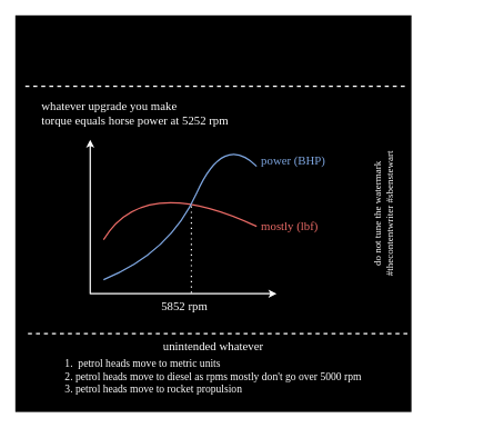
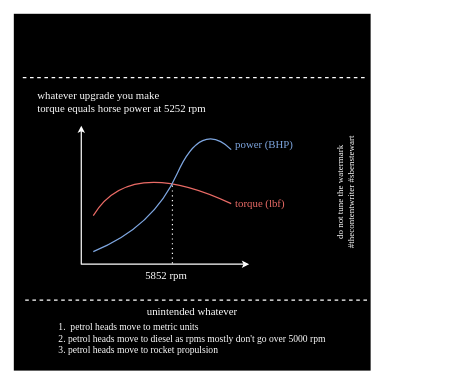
- <mxCell id="16" value="&lt;div&gt;&lt;span style=&quot;font-size: 18px&quot;&gt;&lt;font color=&quot;#ea6b66&quot;&gt;mostly (lbf)&lt;/font&gt;&lt;/span&gt;&lt;/div&gt;" style="text;html=1;fillColor=none;align=left;verticalAlign=middle;whiteSpace=wrap;rounded=0;fontFamily=xkcd;fontColor=#FFFFFF;" parent="1" vertex="1"><mxGeometry x="390" y="320" width="120" height="40" as="geometry" /></mxCell>
+ <mxCell id="16" value="&lt;div&gt;&lt;span style=&quot;font-size: 18px&quot;&gt;&lt;font color=&quot;#ea6b66&quot;&gt;torque (lbf)&lt;/font&gt;&lt;/span&gt;&lt;/div&gt;" style="text;html=1;fillColor=none;align=left;verticalAlign=middle;whiteSpace=wrap;rounded=0;fontFamily=xkcd;fontColor=#FFFFFF;" parent="1" vertex="1"><mxGeometry x="390" y="320" width="120" height="40" as="geometry" /></mxCell>
